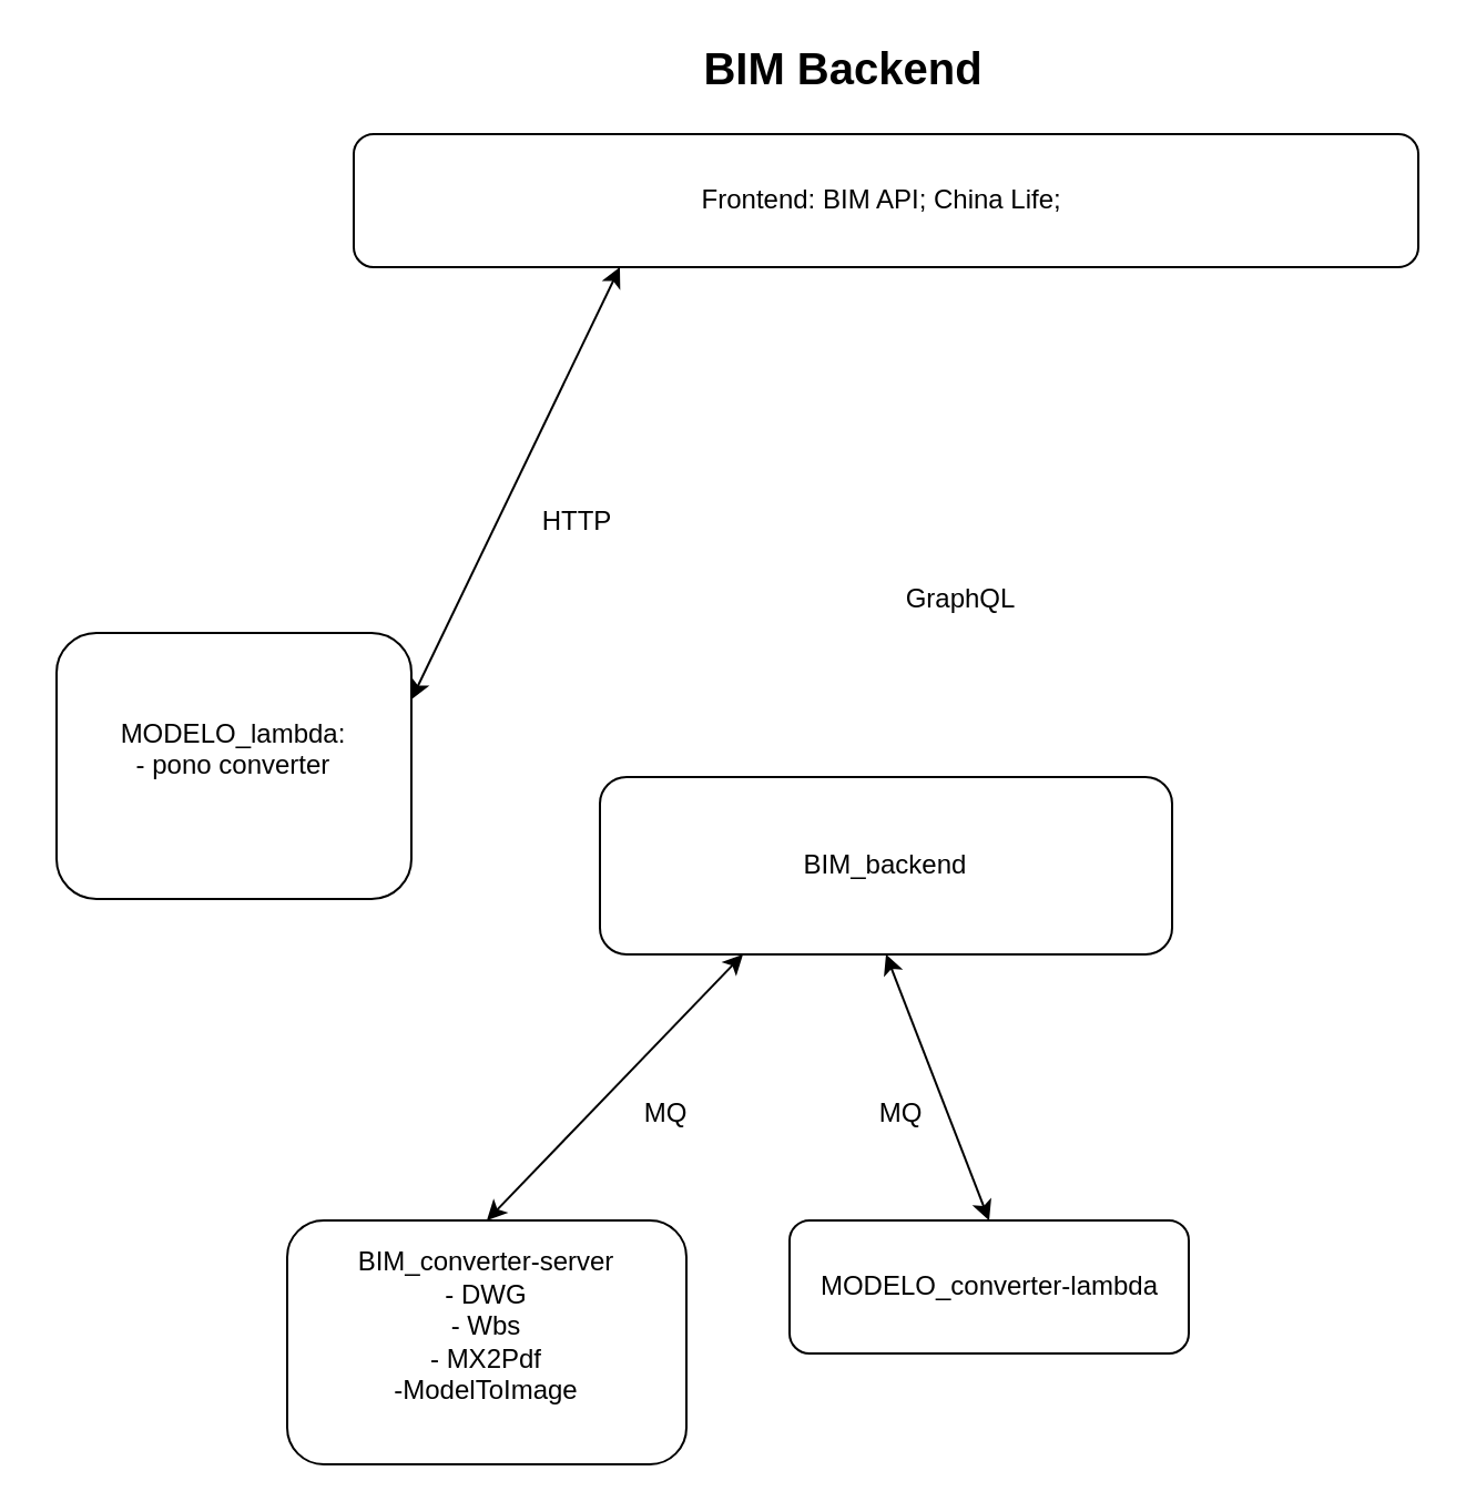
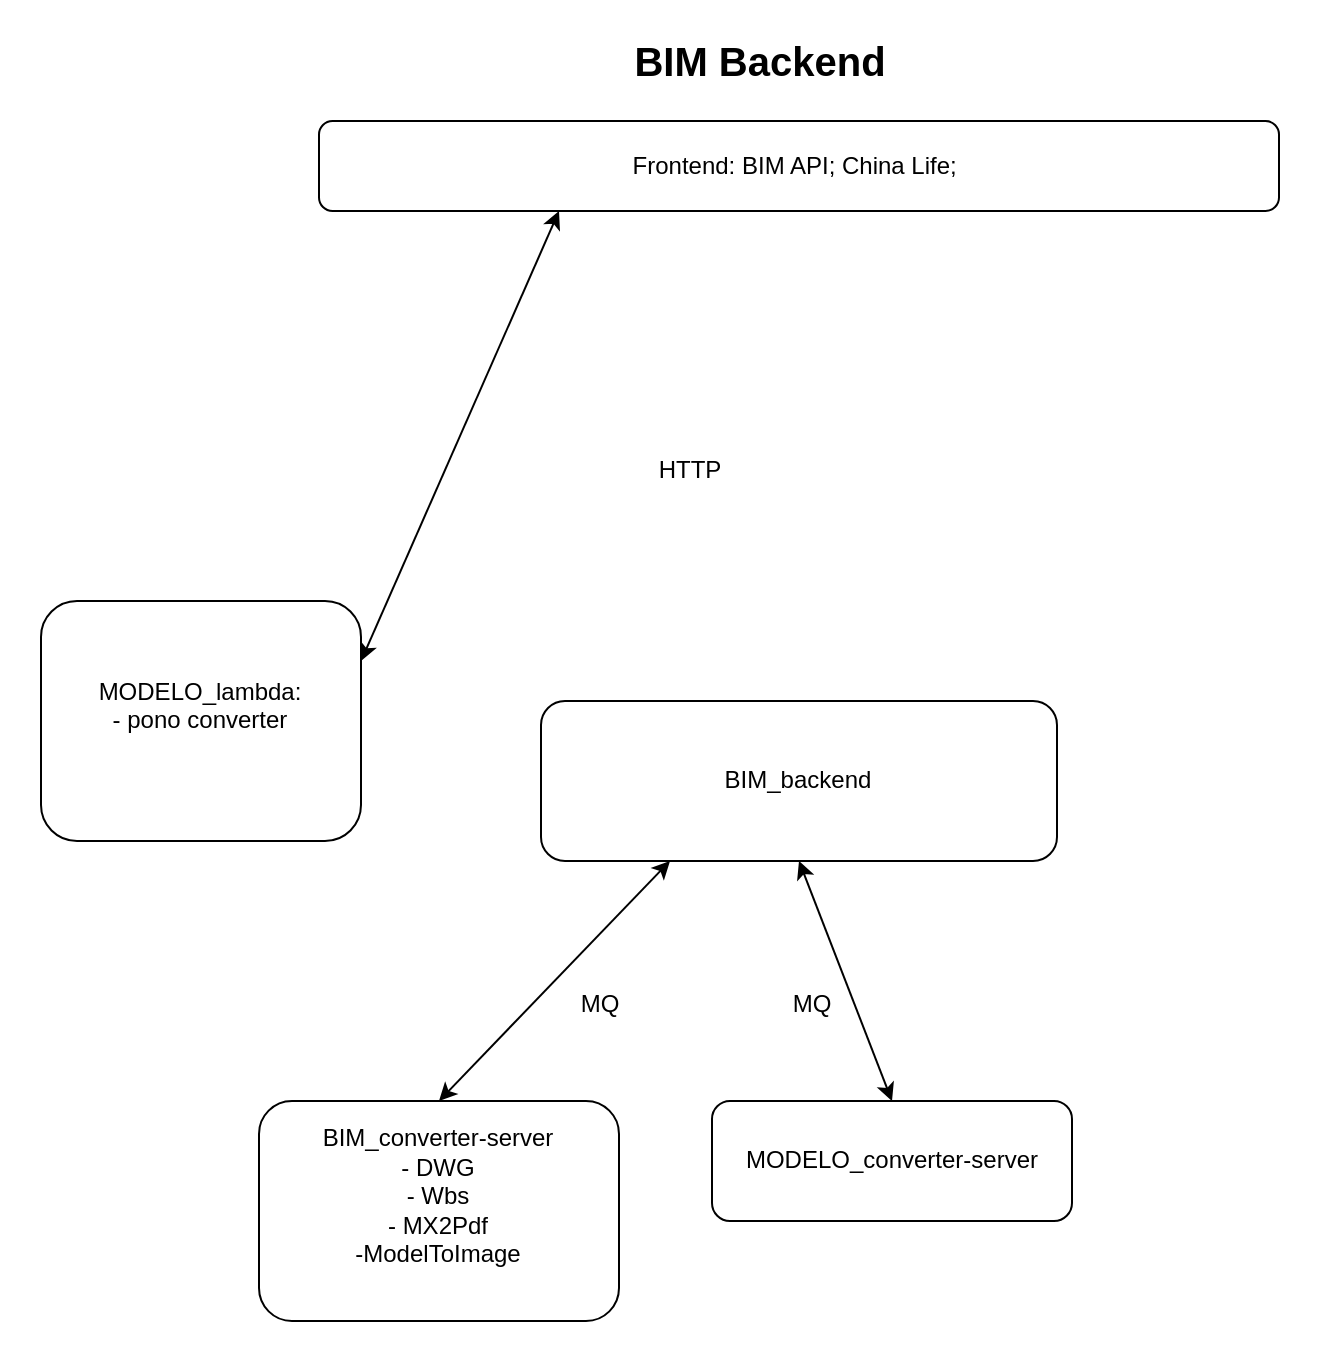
- <mxCell id="6" value="Frontend: BIM API; China Life;&amp;nbsp;" style="rounded=1;whiteSpace=wrap;html=1;" vertex="1" parent="1"><mxGeometry x="159" y="60" width="480" height="60" as="geometry" /></mxCell>
+ <mxCell id="6" value="Frontend: BIM API; China Life;&amp;nbsp;" style="rounded=1;whiteSpace=wrap;html=1;" vertex="1" parent="1"><mxGeometry x="159" y="60" width="480" height="45" as="geometry" /></mxCell>
- <mxCell id="10" value="HTTP" style="text;html=1;strokeColor=none;fillColor=none;align=center;verticalAlign=middle;whiteSpace=wrap;rounded=0;" vertex="1" parent="1"><mxGeometry x="240" y="225" width="40" height="20" as="geometry" /></mxCell>
+ <mxCell id="10" value="HTTP" style="text;html=1;strokeColor=none;fillColor=none;align=center;verticalAlign=middle;whiteSpace=wrap;rounded=0;" vertex="1" parent="1"><mxGeometry x="325" y="225" width="40" height="20" as="geometry" /></mxCell>
- <mxCell id="11" value="GraphQL" style="text;html=1;strokeColor=none;fillColor=none;align=center;verticalAlign=middle;whiteSpace=wrap;rounded=0;" vertex="1" parent="1"><mxGeometry x="413" y="260" width="40" height="20" as="geometry" /></mxCell>
- <mxCell id="5" value="MODELO_lambda:&lt;br&gt;- pono converter&lt;br&gt;&lt;br&gt;" style="rounded=1;whiteSpace=wrap;html=1;" vertex="1" parent="1"><mxGeometry x="25" y="285" width="160" height="120" as="geometry" /></mxCell>
+ <mxCell id="5" value="MODELO_lambda:&lt;br&gt;- pono converter&lt;br&gt;&lt;br&gt;" style="rounded=1;whiteSpace=wrap;html=1;" vertex="1" parent="1"><mxGeometry x="20" y="300" width="160" height="120" as="geometry" /></mxCell>
- <mxCell id="12" value="MODELO_converter-lambda&lt;br&gt;" style="rounded=1;whiteSpace=wrap;html=1;" vertex="1" parent="1"><mxGeometry x="355.5" y="550" width="180" height="60" as="geometry" /></mxCell>
+ <mxCell id="12" value="MODELO_converter-server&lt;br&gt;" style="rounded=1;whiteSpace=wrap;html=1;" vertex="1" parent="1"><mxGeometry x="355.5" y="550" width="180" height="60" as="geometry" /></mxCell>
